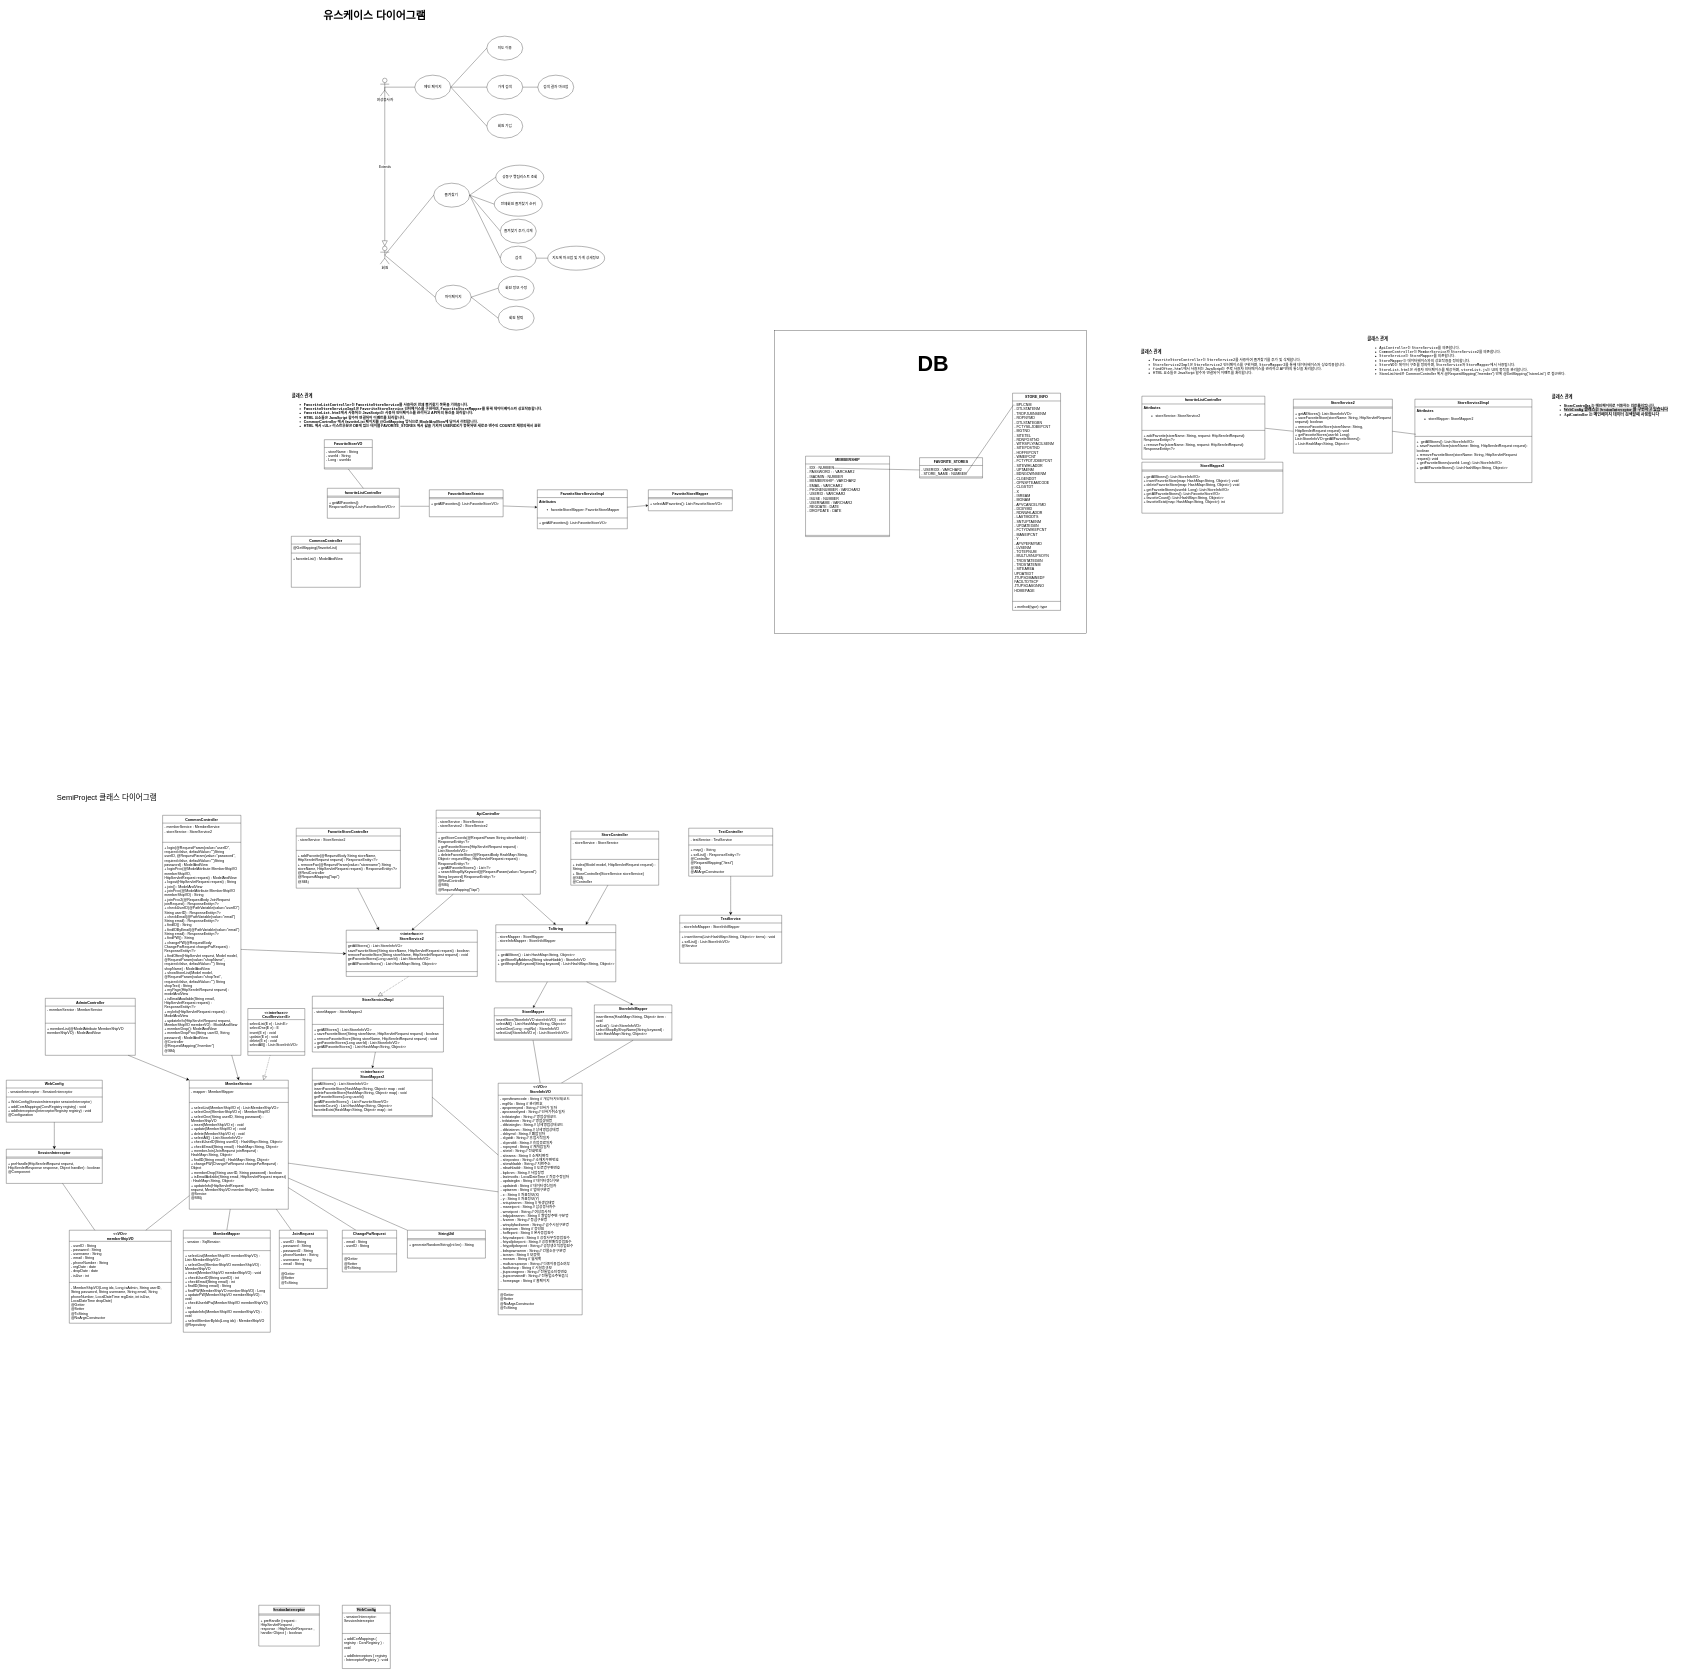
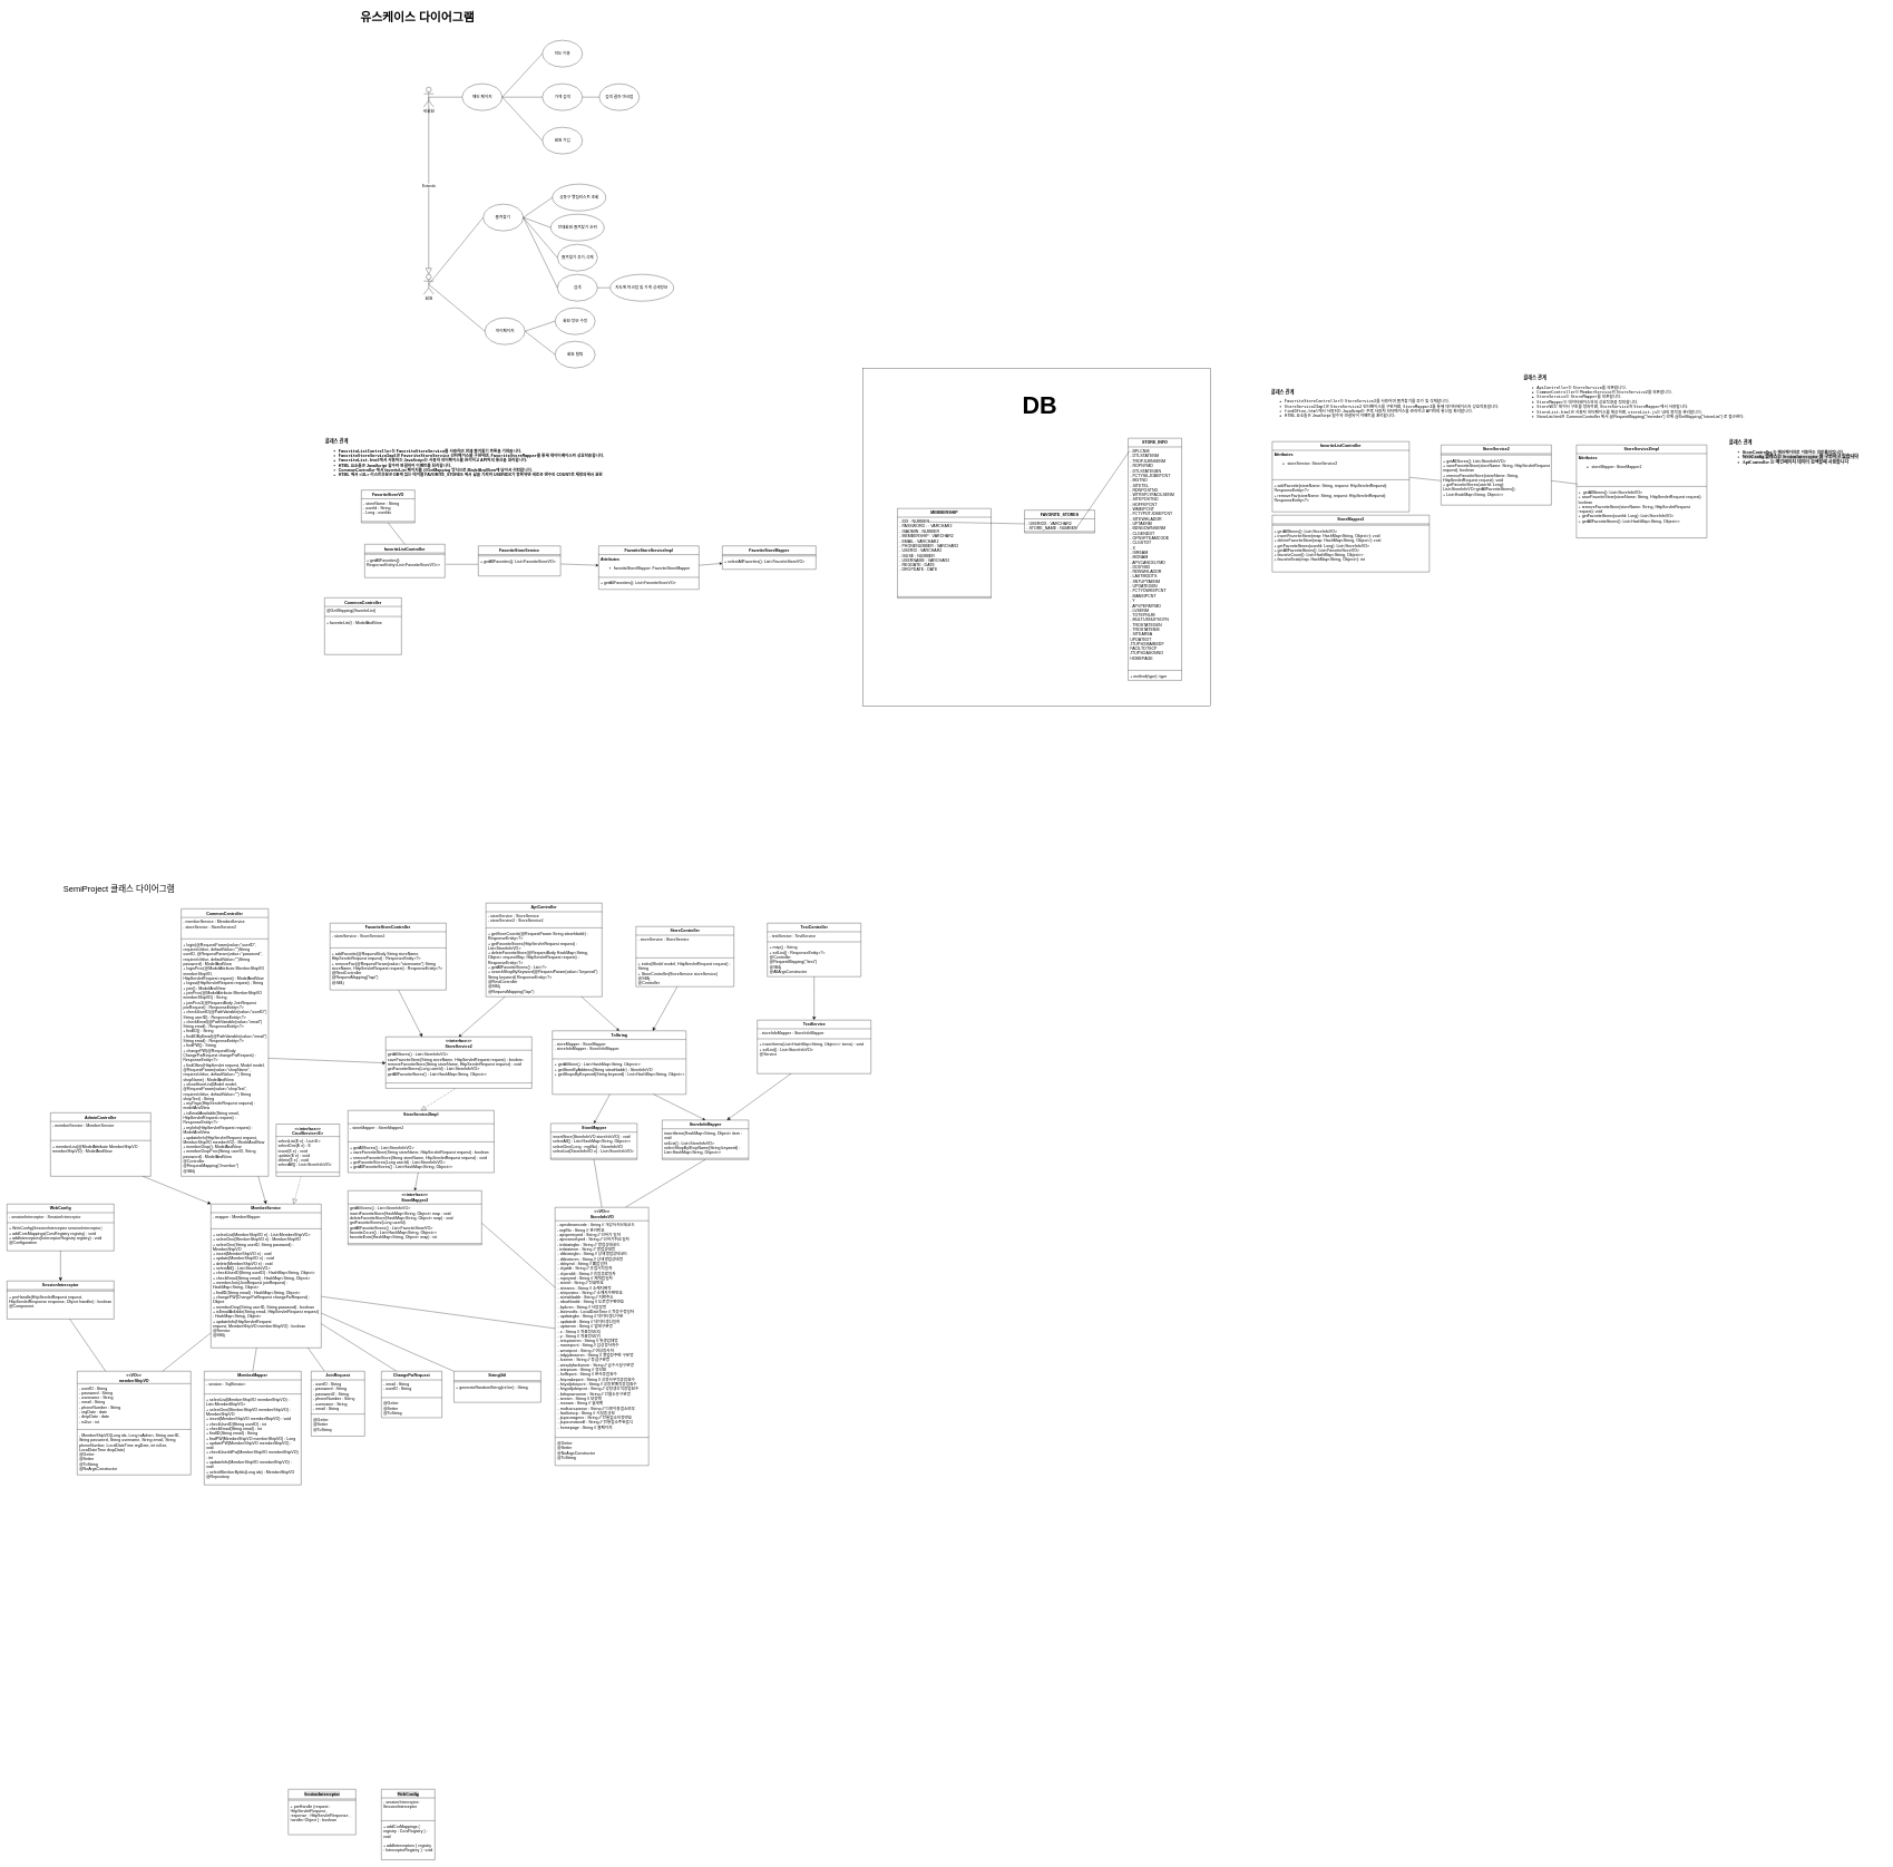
- <mxCell id="70" value="여성종사자" style="shape=umlActor;verticalLabelPosition=bottom;verticalAlign=top;html=1;outlineConnect=0;" parent="1" vertex="1"><mxGeometry x="1266.5" y="260" width="30" height="60" as="geometry" /></mxCell>
+ <mxCell id="70" value="비회원" style="shape=umlActor;verticalLabelPosition=bottom;verticalAlign=top;html=1;outlineConnect=0;" parent="1" vertex="1"><mxGeometry x="1266.5" y="260" width="30" height="60" as="geometry" /></mxCell>
+ <mxCell id="189" style="edgeStyle=none;curved=1;rounded=0;orthogonalLoop=1;jettySize=auto;html=1;entryX=0.75;entryY=0;entryDx=0;entryDy=0;fontSize=12;startSize=8;endSize=8;" edge="1" parent="1" source="193" target="165"><mxGeometry relative="1" as="geometry" /></mxCell>
